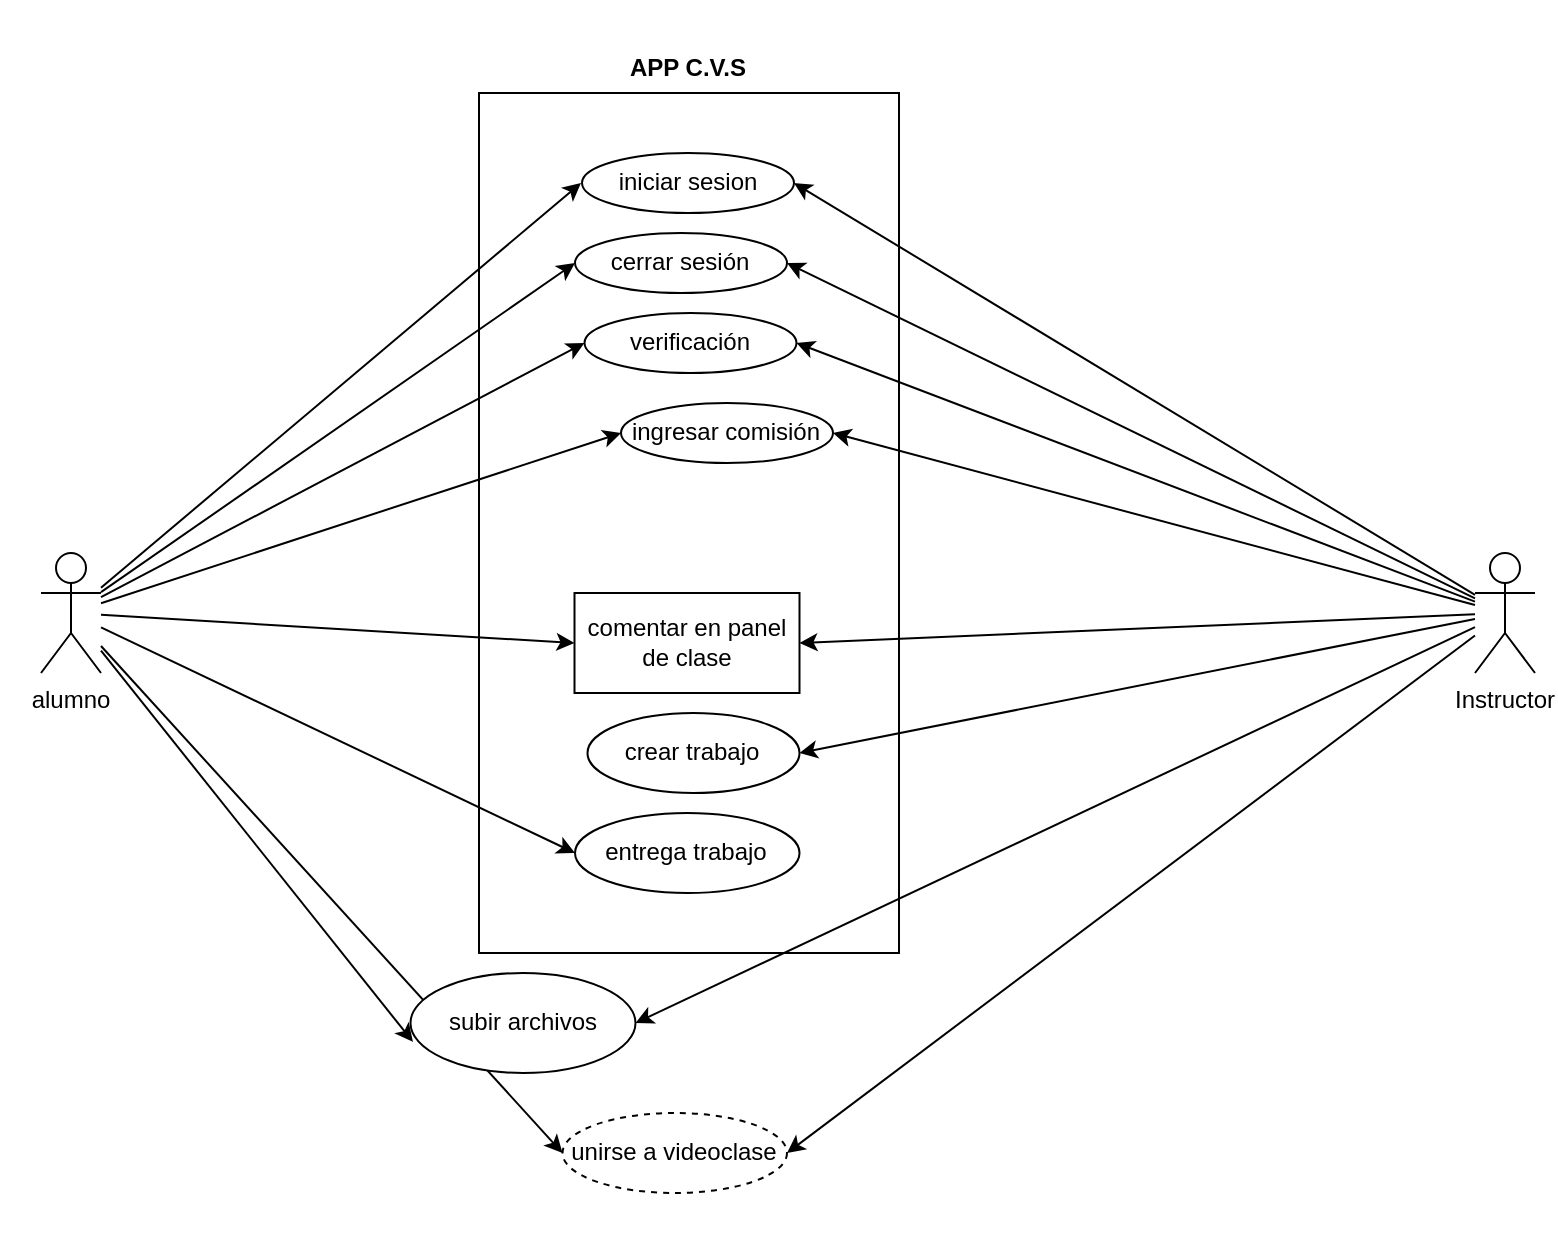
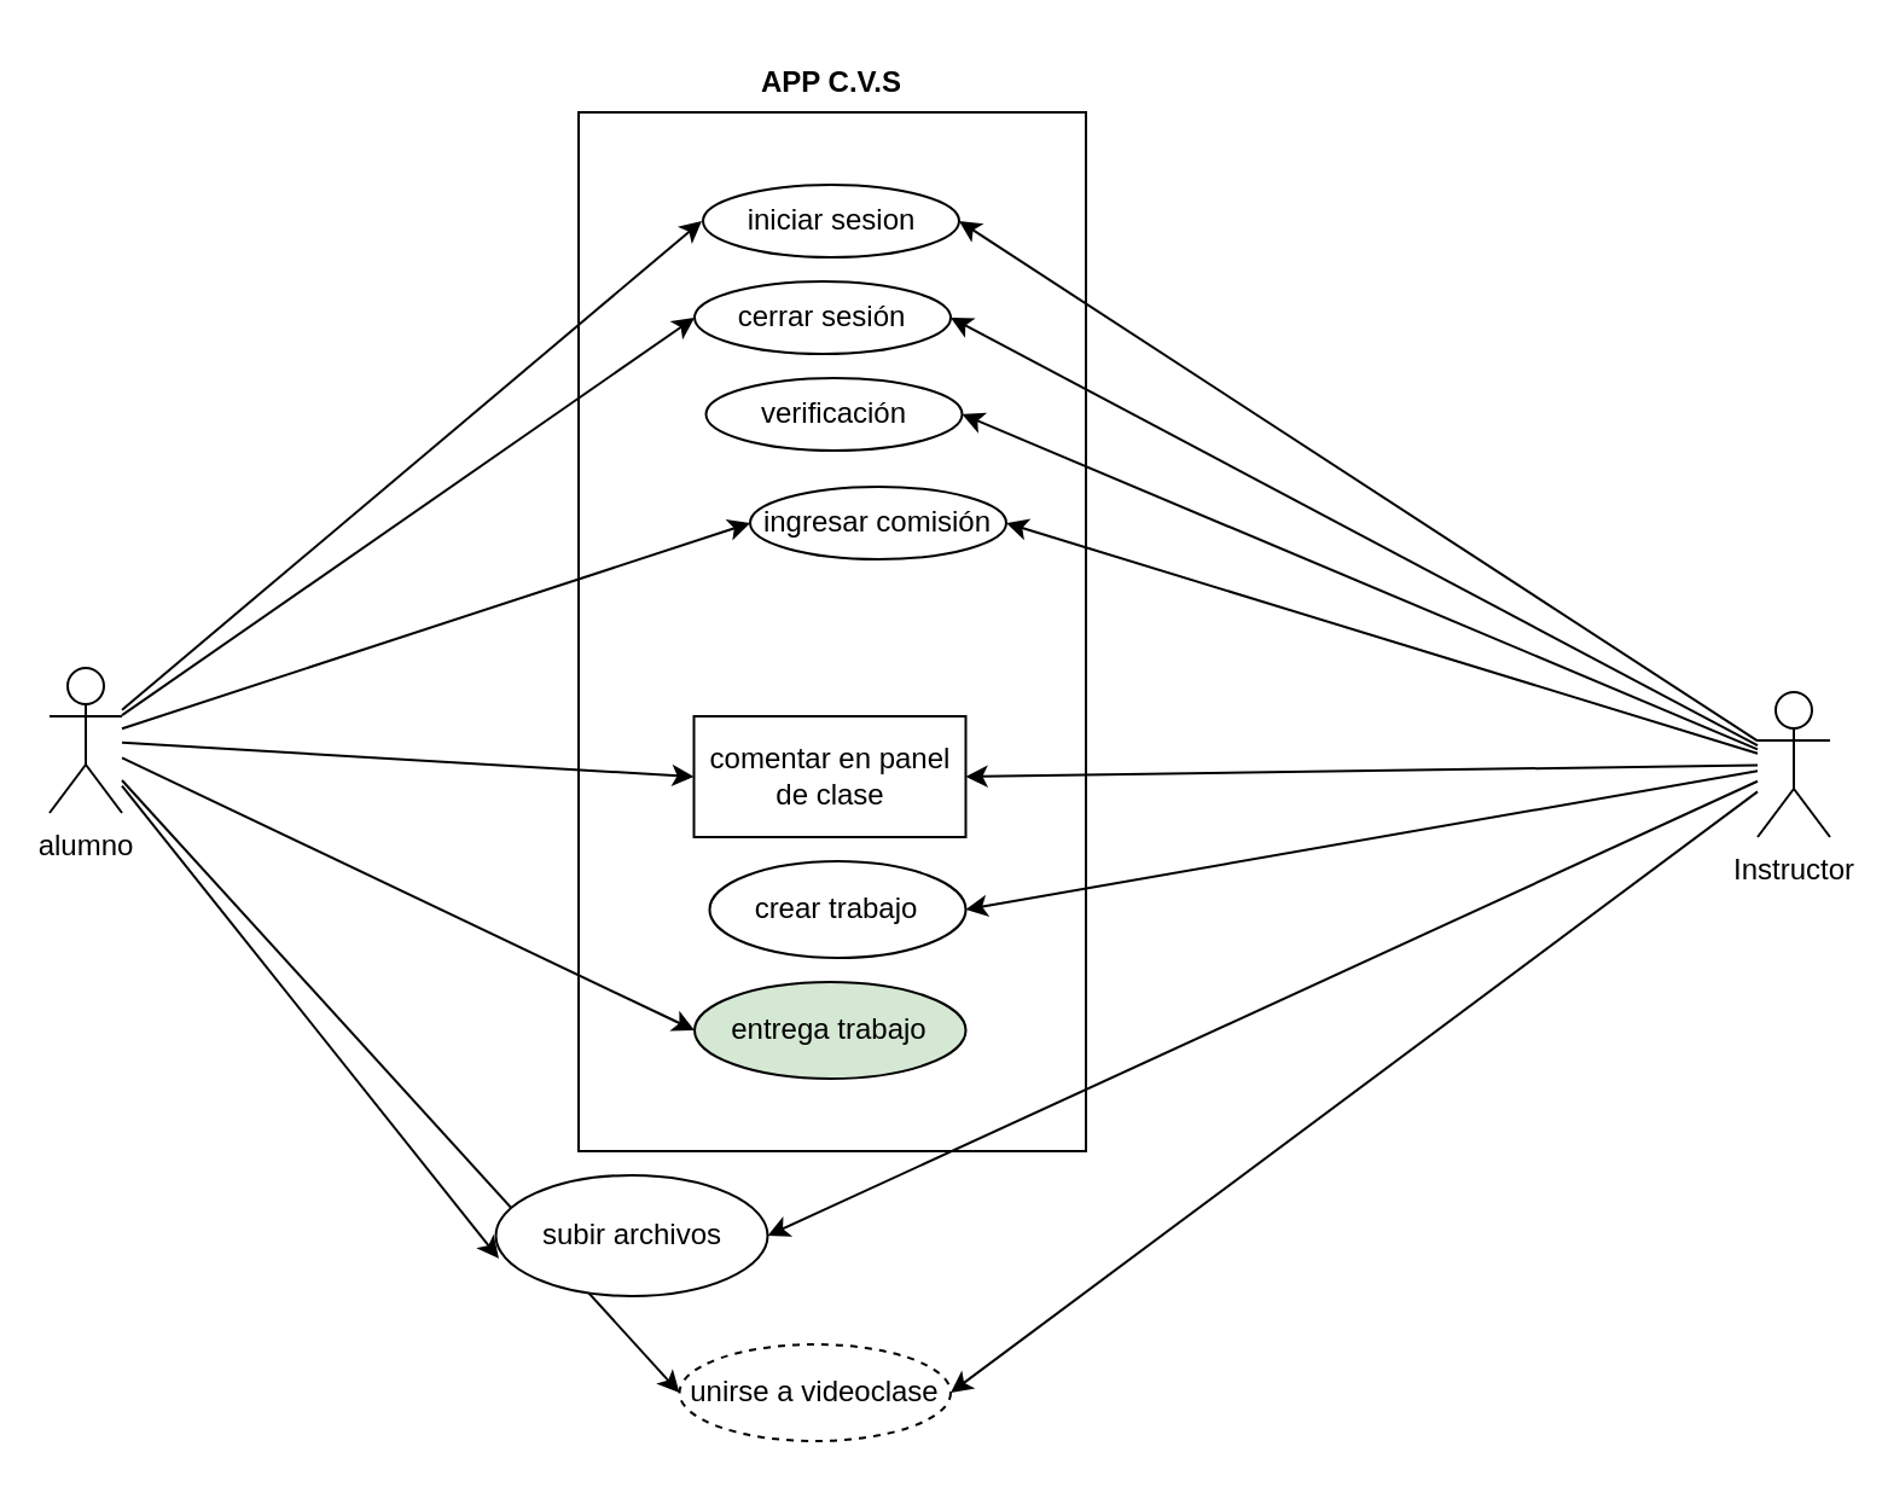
- <mxCell id="5" style="edgeStyle=none;html=1;entryX=0;entryY=0.5;entryDx=0;entryDy=0;" edge="1" parent="1" source="11" target="23"><mxGeometry relative="1" as="geometry" /></mxCell>
- <mxCell id="20" value="Instructor" style="shape=umlActor;verticalLabelPosition=bottom;verticalAlign=top;html=1;" vertex="1" parent="1"><mxGeometry x="737" y="276" width="30" height="60" as="geometry" /></mxCell>
+ <mxCell id="20" value="Instructor" style="shape=umlActor;verticalLabelPosition=bottom;verticalAlign=top;html=1;" vertex="1" parent="1"><mxGeometry x="727" y="286" width="30" height="60" as="geometry" /></mxCell>
- <mxCell id="27" value="entrega trabajo" style="ellipse;whiteSpace=wrap;html=1;" vertex="1" parent="1"><mxGeometry x="287" y="406" width="112.25" height="40" as="geometry" /></mxCell>
+ <mxCell id="27" value="entrega trabajo" style="ellipse;whiteSpace=wrap;html=1;fillColor=#d5e8d4;" vertex="1" parent="1"><mxGeometry x="287" y="406" width="112.25" height="40" as="geometry" /></mxCell>
